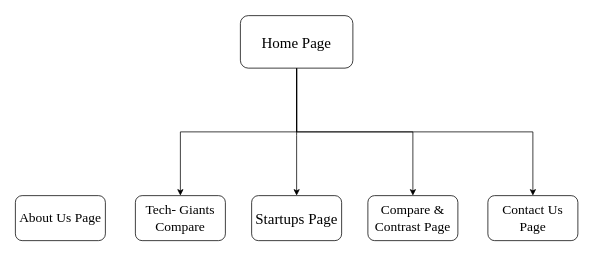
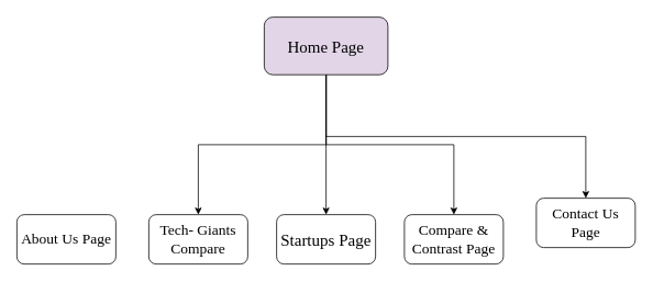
- <mxCell id="5" value="&lt;font style=&quot;font-size: 20px;&quot; face=&quot;Times New Roman&quot;&gt;Home Page&lt;/font&gt;" style="rounded=1;whiteSpace=wrap;html=1;" vertex="1" parent="1"><mxGeometry x="320" y="20" width="150" height="70" as="geometry" /></mxCell>
+ <mxCell id="5" value="&lt;font style=&quot;font-size: 20px;&quot; face=&quot;Times New Roman&quot;&gt;Home Page&lt;/font&gt;" style="rounded=1;whiteSpace=wrap;html=1;fillColor=#e1d5e7;" vertex="1" parent="1"><mxGeometry x="320" y="20" width="150" height="70" as="geometry" /></mxCell>
- <mxCell id="10" value="&lt;font style=&quot;font-size: 18px;&quot; face=&quot;Times New Roman&quot;&gt;Contact Us Page&lt;/font&gt;" style="rounded=1;whiteSpace=wrap;html=1;" vertex="1" parent="1"><mxGeometry x="650" y="260" width="120" height="60" as="geometry" /></mxCell>
+ <mxCell id="10" value="&lt;font style=&quot;font-size: 18px;&quot; face=&quot;Times New Roman&quot;&gt;Contact Us Page&lt;/font&gt;" style="rounded=1;whiteSpace=wrap;html=1;" vertex="1" parent="1"><mxGeometry x="650" y="240" width="120" height="60" as="geometry" /></mxCell>
